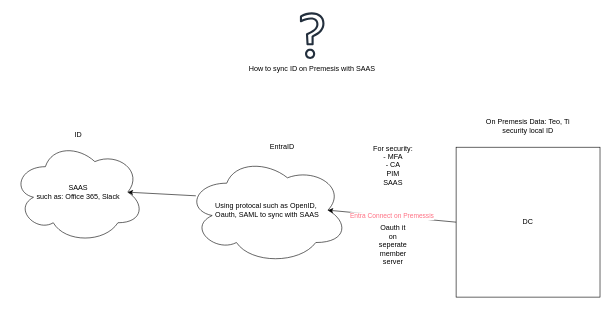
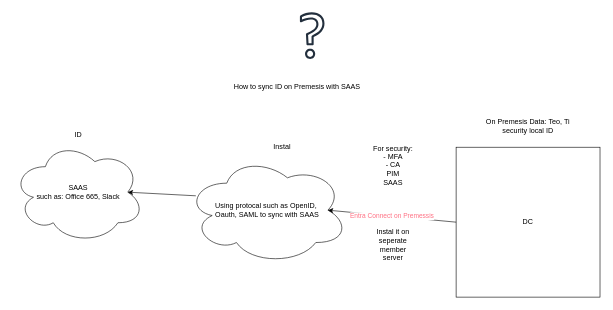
- <mxCell id="9" value="How to sync ID on Premesis with SAAS" style="text;html=1;align=center;verticalAlign=middle;whiteSpace=wrap;rounded=0;" vertex="1" parent="1"><mxGeometry x="400" y="100" width="240" height="30" as="geometry" /></mxCell>
+ <mxCell id="9" value="How to sync ID on Premesis with SAAS" style="text;html=1;align=center;verticalAlign=middle;whiteSpace=wrap;rounded=0;" vertex="1" parent="1"><mxGeometry x="375" y="130" width="240" height="30" as="geometry" /></mxCell>
- <mxCell id="5" value="EntraID" style="text;html=1;align=center;verticalAlign=middle;whiteSpace=wrap;rounded=0;" vertex="1" parent="1"><mxGeometry x="420" y="220" width="100" height="50" as="geometry" /></mxCell>
+ <mxCell id="5" value="Instal" style="text;html=1;align=center;verticalAlign=middle;whiteSpace=wrap;rounded=0;" vertex="1" parent="1"><mxGeometry x="420" y="220" width="100" height="50" as="geometry" /></mxCell>
- <mxCell id="6" value="SAAS&lt;div&gt;such as: Office 365, Slack&lt;/div&gt;" style="ellipse;shape=cloud;whiteSpace=wrap;html=1;" vertex="1" parent="1"><mxGeometry x="20" y="235" width="220" height="170" as="geometry" /></mxCell>
+ <mxCell id="6" value="SAAS&lt;div&gt;such as: Office 665, Slack&lt;/div&gt;" style="ellipse;shape=cloud;whiteSpace=wrap;html=1;" vertex="1" parent="1"><mxGeometry x="20" y="235" width="220" height="170" as="geometry" /></mxCell>
- <mxCell id="11" value="Oauth it on seperate member server" style="text;html=1;align=center;verticalAlign=middle;whiteSpace=wrap;rounded=0;" vertex="1" parent="1"><mxGeometry x="625" y="375" width="60" height="65" as="geometry" /></mxCell>
+ <mxCell id="11" value="Instal it on seperate member server" style="text;html=1;align=center;verticalAlign=middle;whiteSpace=wrap;rounded=0;" vertex="1" parent="1"><mxGeometry x="625" y="375" width="60" height="65" as="geometry" /></mxCell>
